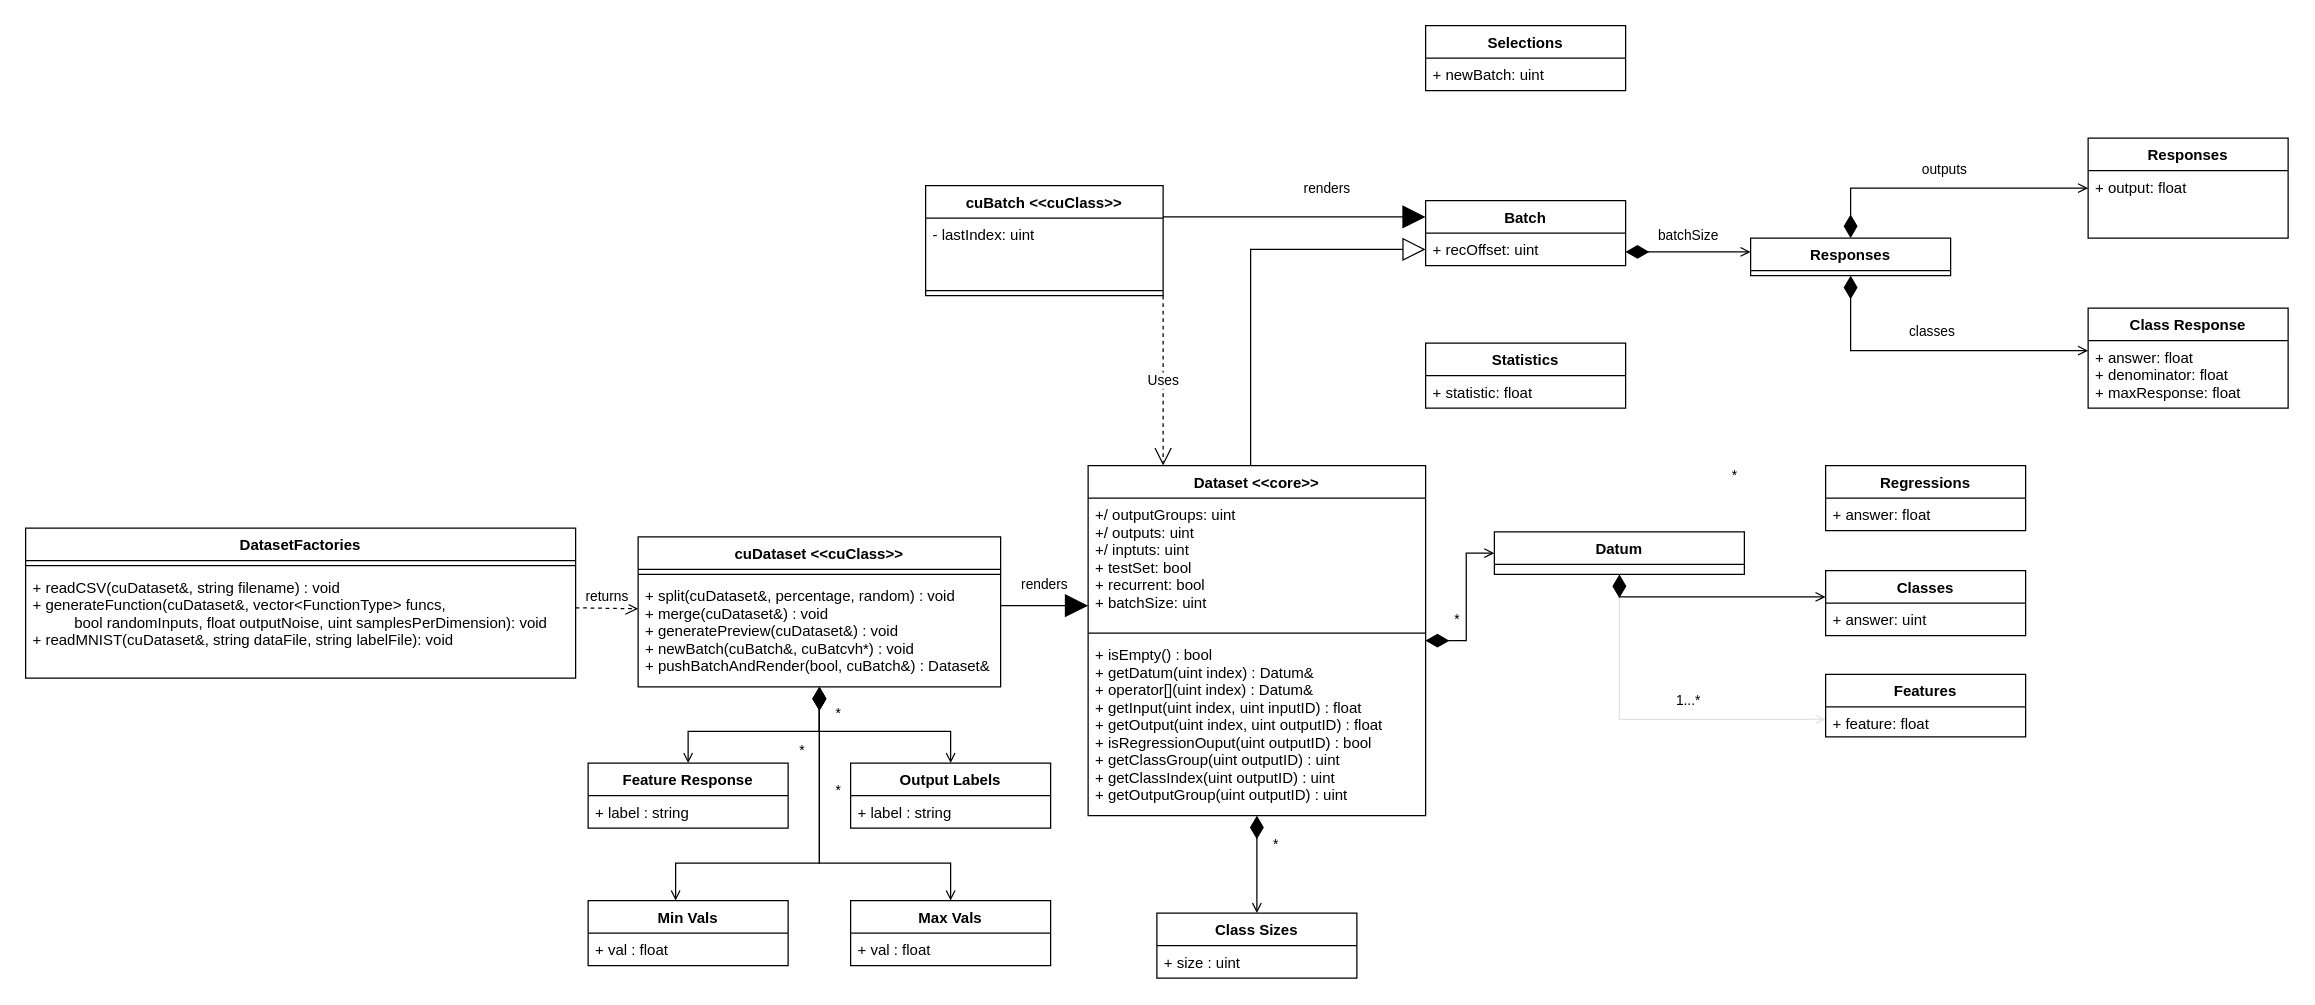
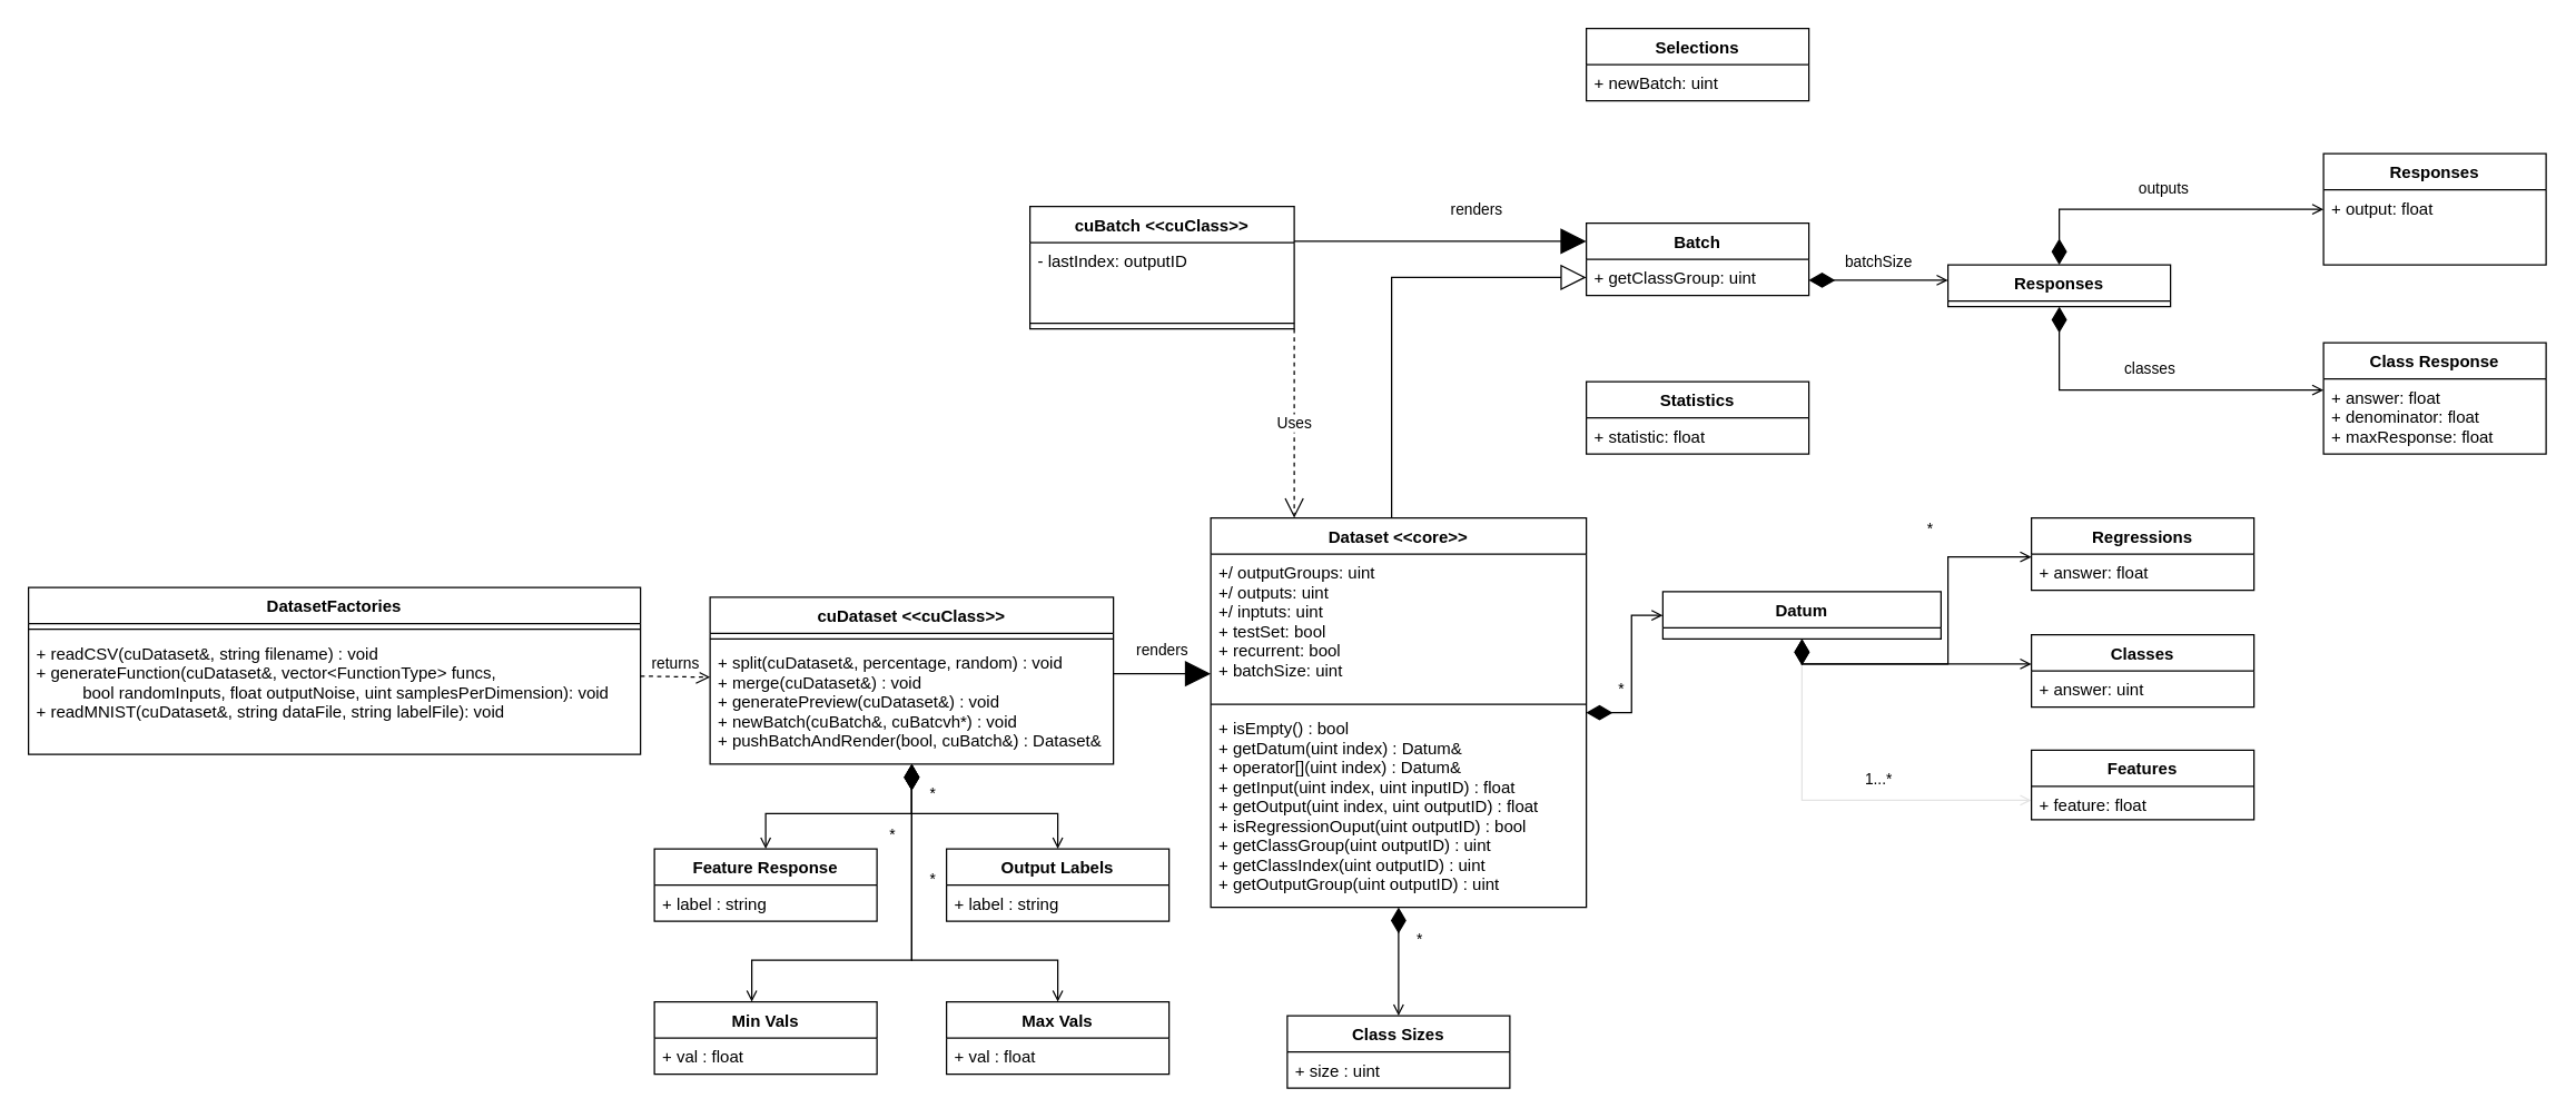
- <mxCell id="17" value="- lastIndex: uint" style="text;strokeColor=none;fillColor=none;align=left;verticalAlign=top;spacingLeft=4;spacingRight=4;overflow=hidden;rotatable=0;points=[[0,0.5],[1,0.5]];portConstraint=eastwest;" parent="16" vertex="1"><mxGeometry y="26" width="190" height="54" as="geometry" /></mxCell>
+ <mxCell id="17" value="- lastIndex: outputID" style="text;strokeColor=none;fillColor=none;align=left;verticalAlign=top;spacingLeft=4;spacingRight=4;overflow=hidden;rotatable=0;points=[[0,0.5],[1,0.5]];portConstraint=eastwest;" parent="16" vertex="1"><mxGeometry y="26" width="190" height="54" as="geometry" /></mxCell>
- <mxCell id="22" value="+ recOffset: uint" style="text;strokeColor=none;fillColor=none;align=left;verticalAlign=top;spacingLeft=4;spacingRight=4;overflow=hidden;rotatable=0;points=[[0,0.5],[1,0.5]];portConstraint=eastwest;" parent="21" vertex="1"><mxGeometry y="26" width="160" height="26" as="geometry" /></mxCell>
+ <mxCell id="22" value="+ getClassGroup: uint" style="text;strokeColor=none;fillColor=none;align=left;verticalAlign=top;spacingLeft=4;spacingRight=4;overflow=hidden;rotatable=0;points=[[0,0.5],[1,0.5]];portConstraint=eastwest;" parent="21" vertex="1"><mxGeometry y="26" width="160" height="26" as="geometry" /></mxCell>
+ <mxCell id="5" value="*" style="edgeStyle=orthogonalEdgeStyle;rounded=0;orthogonalLoop=1;jettySize=auto;html=1;startSize=16;endArrow=open;endFill=0;endSize=6;startArrow=diamondThin;startFill=1;" parent="1" source="14" target="10" edge="1"><mxGeometry x="-0.548" y="26" relative="1" as="geometry"><Array as="points"><mxPoint x="1400" y="477" /><mxPoint x="1400" y="400" /></Array><mxPoint x="46" y="-17" as="offset" /></mxGeometry></mxCell>
